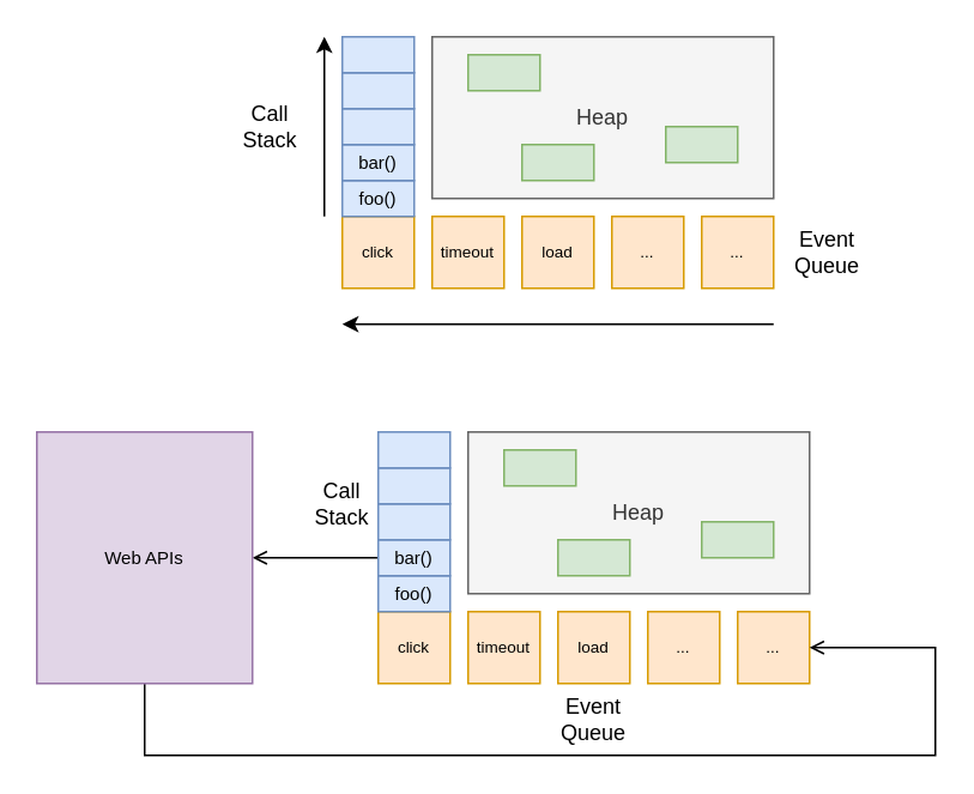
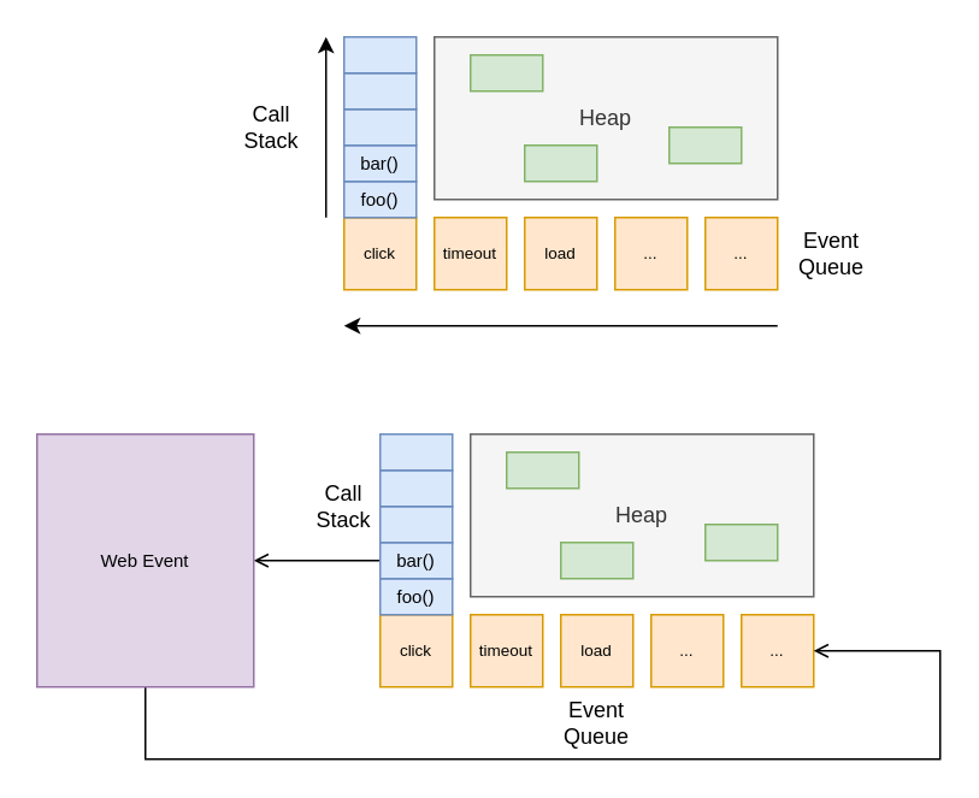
- <mxCell id="38" value="Web APIs" style="rounded=0;whiteSpace=wrap;html=1;fontSize=10;fillColor=#e1d5e7;strokeColor=#9673a6;" vertex="1" parent="1"><mxGeometry x="20" y="240" width="120" height="140" as="geometry" /></mxCell>
+ <mxCell id="38" value="Web Event" style="rounded=0;whiteSpace=wrap;html=1;fontSize=10;fillColor=#e1d5e7;strokeColor=#9673a6;" vertex="1" parent="1"><mxGeometry x="20" y="240" width="120" height="140" as="geometry" /></mxCell>
